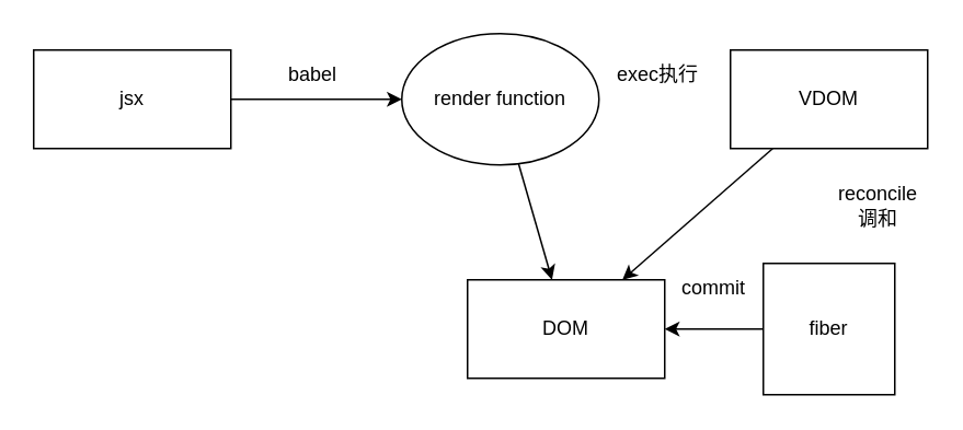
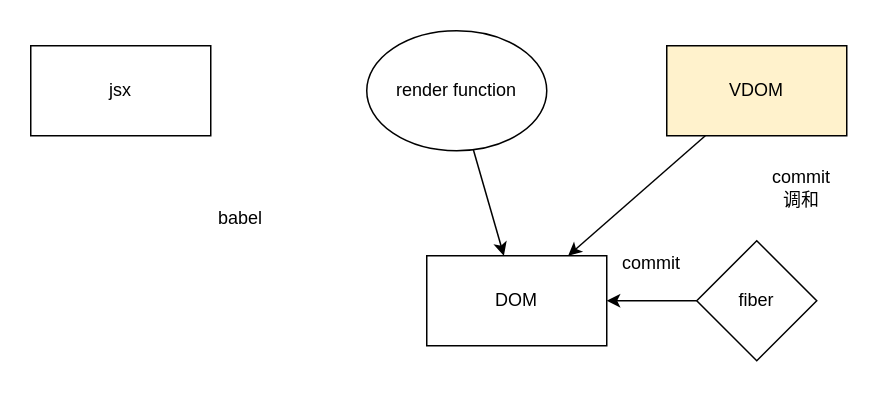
- <mxCell id="6" value="babel" style="text;html=1;strokeColor=none;fillColor=none;align=center;verticalAlign=middle;whiteSpace=wrap;rounded=0;" vertex="1" parent="1"><mxGeometry x="160" y="30" width="60" height="30" as="geometry" /></mxCell>
+ <mxCell id="6" value="babel" style="text;html=1;strokeColor=none;fillColor=none;align=center;verticalAlign=middle;whiteSpace=wrap;rounded=0;" vertex="1" parent="1"><mxGeometry x="130" y="130" width="60" height="30" as="geometry" /></mxCell>
- <mxCell id="9" value="exec执行" style="text;html=1;strokeColor=none;fillColor=none;align=center;verticalAlign=middle;whiteSpace=wrap;rounded=0;" vertex="1" parent="1"><mxGeometry x="370" y="30" width="60" height="30" as="geometry" /></mxCell>
- <mxCell id="2" value="" style="edgeStyle=none;html=1;" edge="1" parent="1" source="3" target="5"><mxGeometry relative="1" as="geometry" /></mxCell>
- <mxCell id="8" value="VDOM" style="whiteSpace=wrap;html=1;" vertex="1" parent="1"><mxGeometry x="444" y="30" width="120" height="60" as="geometry" /></mxCell>
+ <mxCell id="8" value="VDOM" style="whiteSpace=wrap;html=1;fillColor=#fff2cc;" vertex="1" parent="1"><mxGeometry x="444" y="30" width="120" height="60" as="geometry" /></mxCell>
- <mxCell id="12" value="reconcile&lt;br&gt;调和" style="text;html=1;strokeColor=none;fillColor=none;align=center;verticalAlign=middle;whiteSpace=wrap;rounded=0;" vertex="1" parent="1"><mxGeometry x="504" y="110" width="60" height="30" as="geometry" /></mxCell>
+ <mxCell id="12" value="commit&lt;br&gt;调和" style="text;html=1;strokeColor=none;fillColor=none;align=center;verticalAlign=middle;whiteSpace=wrap;rounded=0;" vertex="1" parent="1"><mxGeometry x="504" y="110" width="60" height="30" as="geometry" /></mxCell>
- <mxCell id="11" value="fiber" style="whiteSpace=wrap;html=1;rounded=0;" vertex="1" parent="1"><mxGeometry x="464" y="160" width="80" height="80" as="geometry" /></mxCell>
+ <mxCell id="11" value="fiber" style="rhombus;whiteSpace=wrap;html=1;" vertex="1" parent="1"><mxGeometry x="464" y="160" width="80" height="80" as="geometry" /></mxCell>
